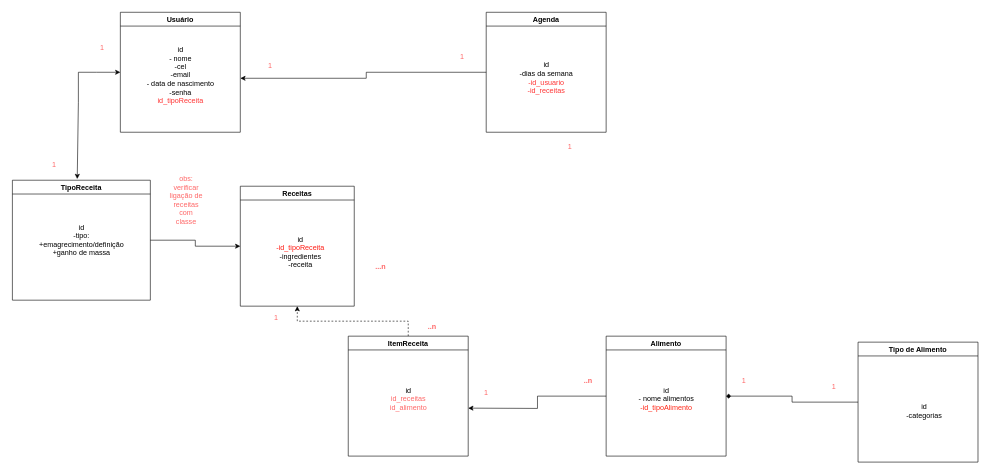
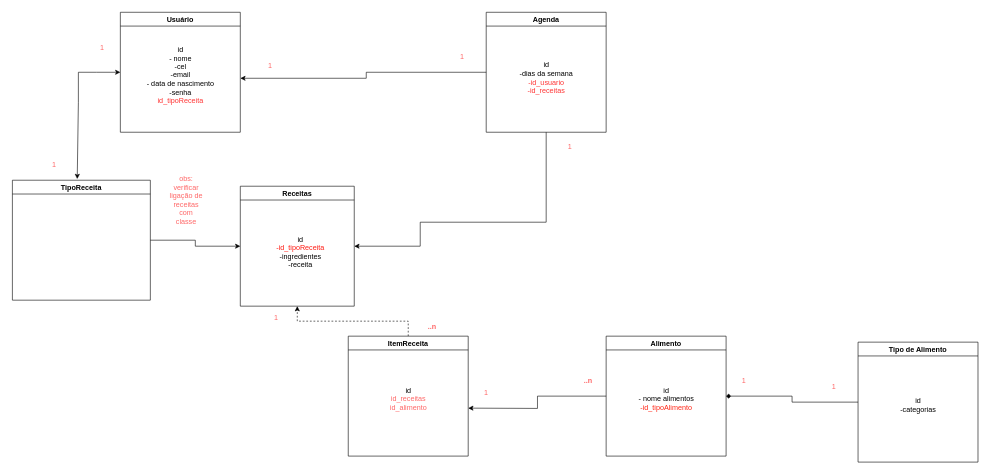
+ <mxCell id="17" style="edgeStyle=orthogonalEdgeStyle;rounded=0;orthogonalLoop=1;jettySize=auto;html=1;entryX=1;entryY=0.5;entryDx=0;entryDy=0;fontColor=#FF6666;" parent="1" source="18" target="10" edge="1"><mxGeometry relative="1" as="geometry"><Array as="points"><mxPoint x="910" y="370" /><mxPoint x="700" y="370" /><mxPoint x="700" y="410" /></Array></mxGeometry></mxCell>
- <mxCell id="14" value="id&lt;br&gt;-tipo:&lt;br&gt;+emagrecimento/definição&lt;br&gt;+ganho de massa" style="text;html=1;align=center;verticalAlign=middle;resizable=0;points=[];autosize=1;strokeColor=none;fillColor=none;" parent="13" vertex="1"><mxGeometry x="35" y="65" width="160" height="70" as="geometry" /></mxCell>
- <mxCell id="29" value="&lt;b&gt;...n&lt;/b&gt;" style="text;html=1;strokeColor=none;fillColor=none;align=center;verticalAlign=middle;whiteSpace=wrap;rounded=0;fontColor=#FF6666;" parent="1" vertex="1"><mxGeometry x="604" y="430" width="60" height="30" as="geometry" /></mxCell>
- <mxCell id="9" value="id&lt;br&gt;-categorias" style="text;html=1;align=center;verticalAlign=middle;resizable=0;points=[];autosize=1;strokeColor=none;fillColor=none;" parent="8" vertex="1"><mxGeometry x="70" y="95" width="80" height="40" as="geometry" /></mxCell>
+ <mxCell id="9" value="id&lt;br&gt;-categorias" style="text;html=1;align=center;verticalAlign=middle;resizable=0;points=[];autosize=1;strokeColor=none;fillColor=none;" parent="8" vertex="1"><mxGeometry x="60" y="85" width="80" height="40" as="geometry" /></mxCell>
